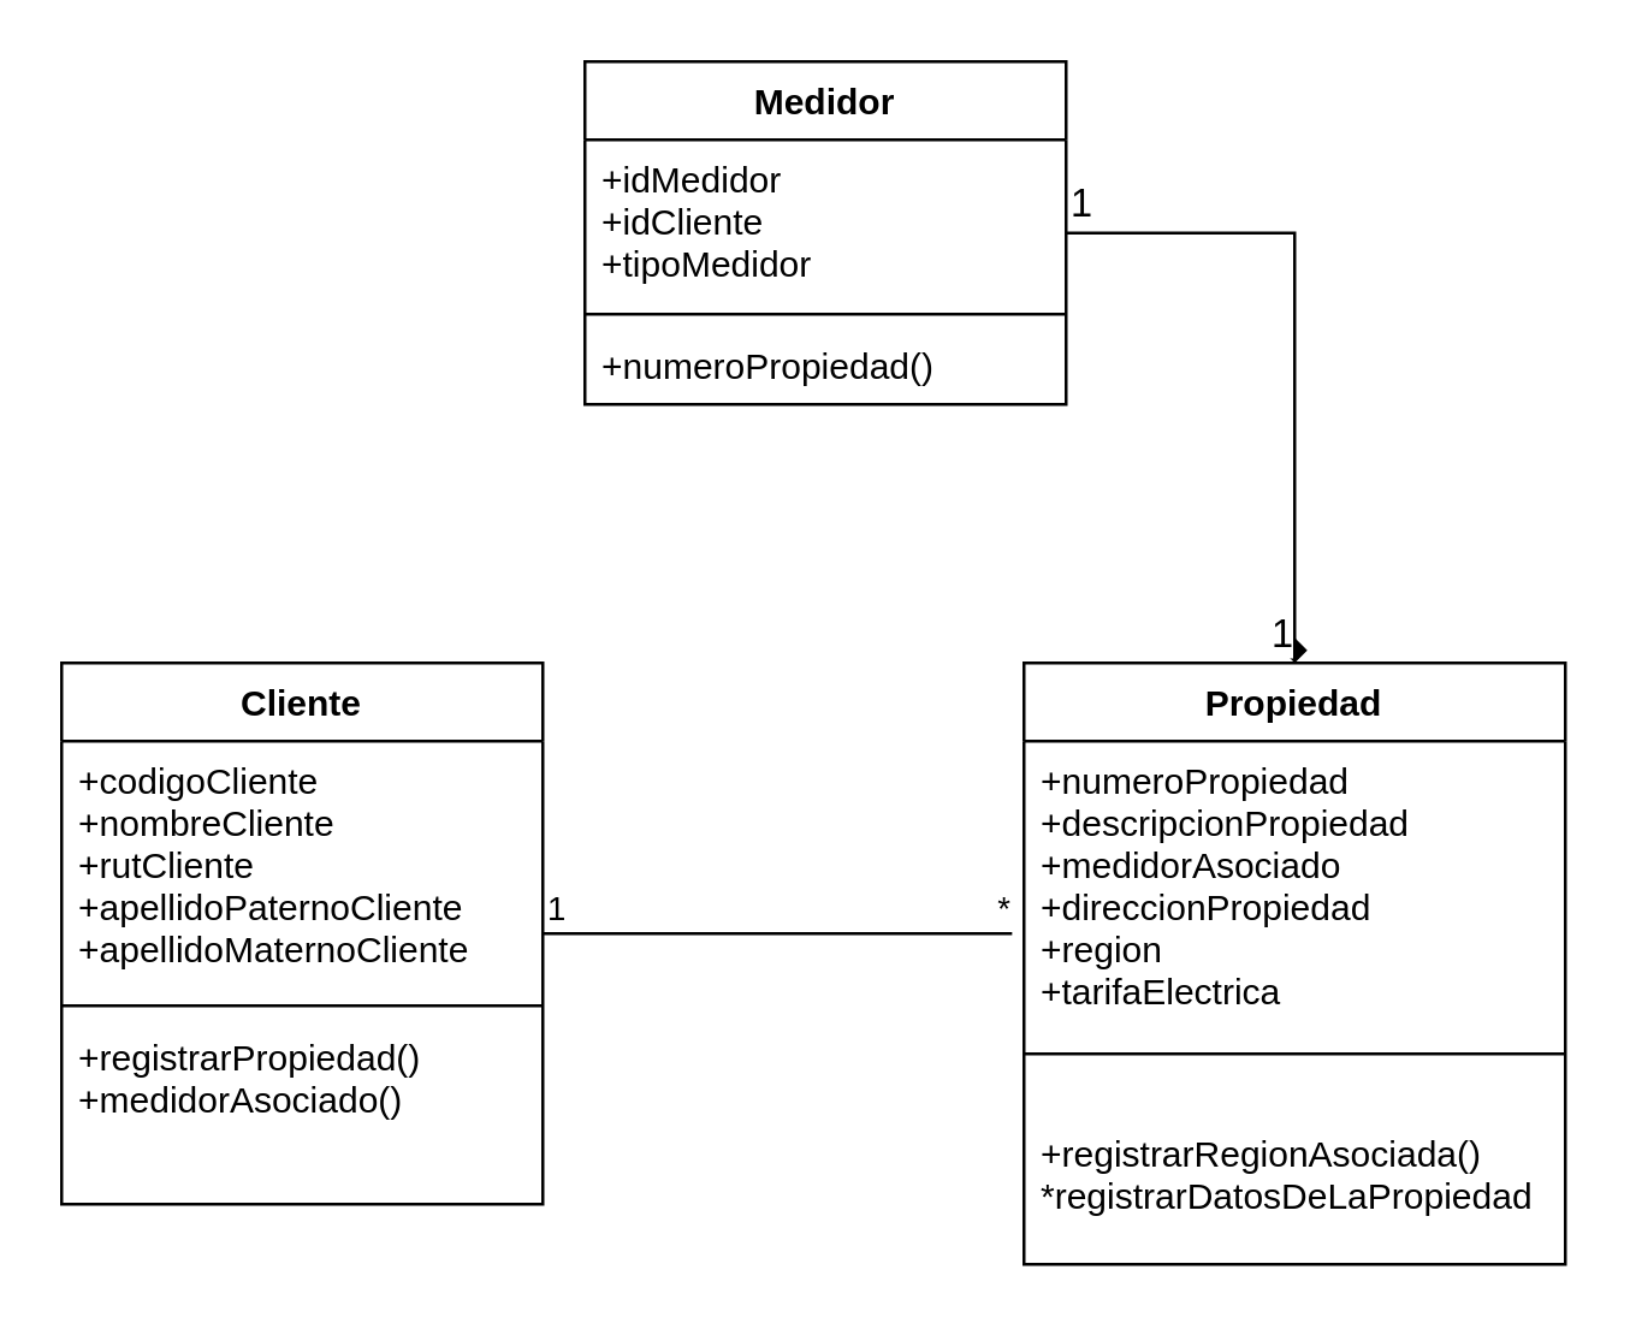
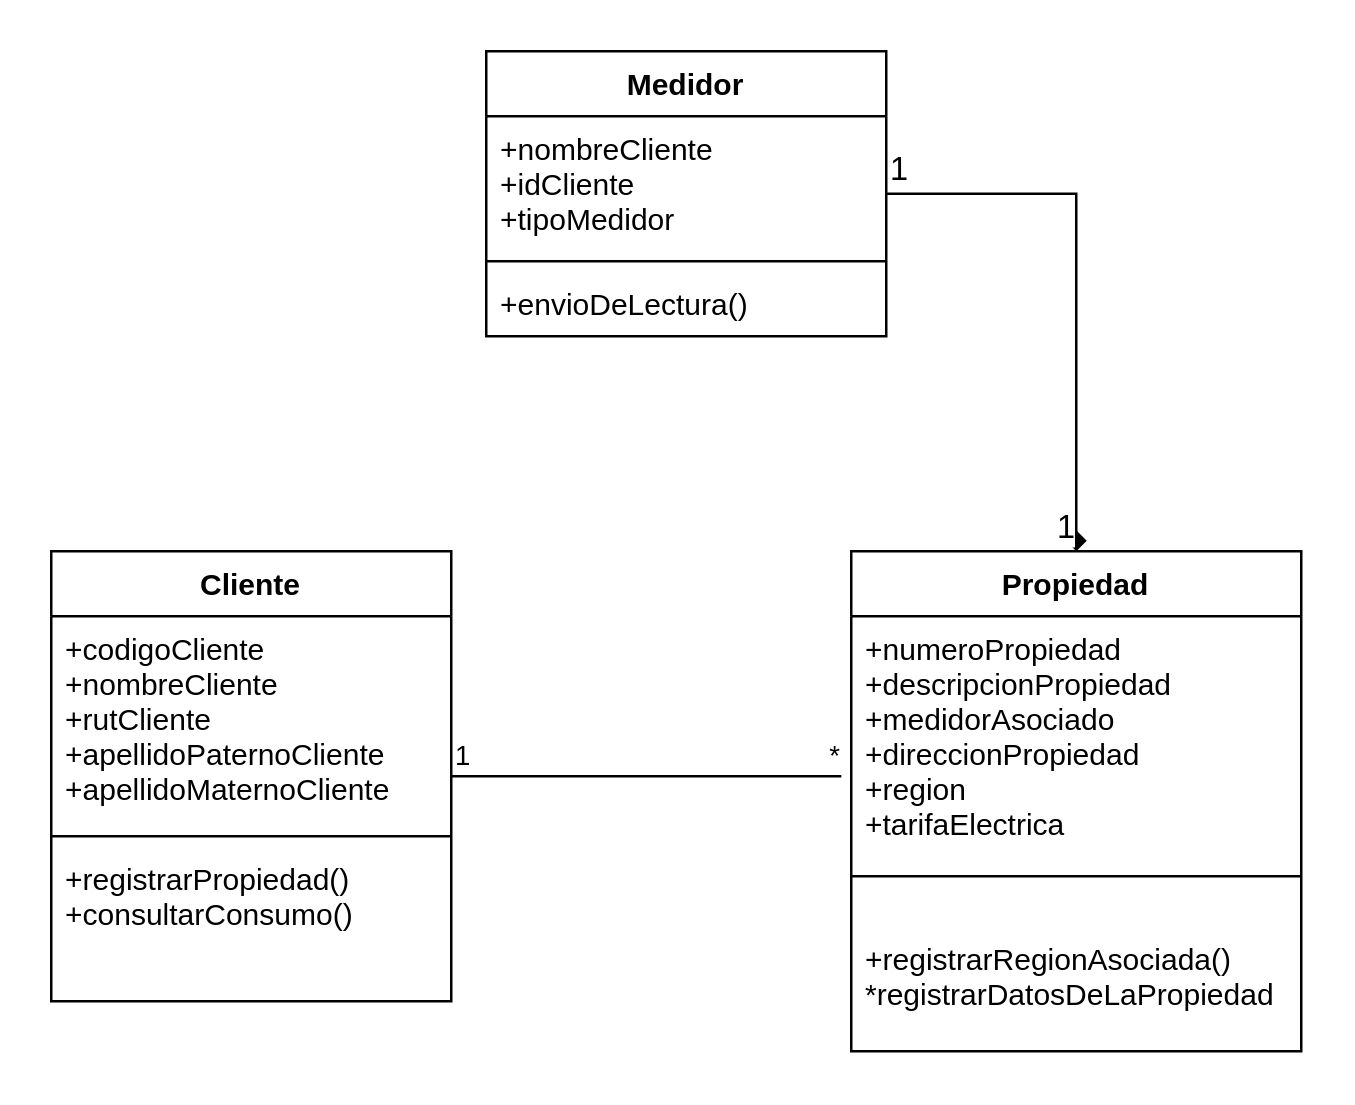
- <mxCell id="3" value="+idMedidor&#10;+idCliente&#10;+tipoMedidor" style="text;strokeColor=none;fillColor=none;align=left;verticalAlign=top;spacingLeft=4;spacingRight=4;overflow=hidden;rotatable=0;points=[[0,0.5],[1,0.5]];portConstraint=eastwest;" vertex="1" parent="2"><mxGeometry y="26" width="160" height="54" as="geometry" /></mxCell>
+ <mxCell id="3" value="+nombreCliente&#10;+idCliente&#10;+tipoMedidor" style="text;strokeColor=none;fillColor=none;align=left;verticalAlign=top;spacingLeft=4;spacingRight=4;overflow=hidden;rotatable=0;points=[[0,0.5],[1,0.5]];portConstraint=eastwest;" vertex="1" parent="2"><mxGeometry y="26" width="160" height="54" as="geometry" /></mxCell>
- <mxCell id="5" value="+numeroPropiedad()" style="text;strokeColor=none;fillColor=none;align=left;verticalAlign=top;spacingLeft=4;spacingRight=4;overflow=hidden;rotatable=0;points=[[0,0.5],[1,0.5]];portConstraint=eastwest;" vertex="1" parent="2"><mxGeometry y="88" width="160" height="26" as="geometry" /></mxCell>
+ <mxCell id="5" value="+envioDeLectura()" style="text;strokeColor=none;fillColor=none;align=left;verticalAlign=top;spacingLeft=4;spacingRight=4;overflow=hidden;rotatable=0;points=[[0,0.5],[1,0.5]];portConstraint=eastwest;" vertex="1" parent="2"><mxGeometry y="88" width="160" height="26" as="geometry" /></mxCell>
- <mxCell id="9" value="+registrarPropiedad()&#10;+medidorAsociado()&#10;" style="text;strokeColor=none;fillColor=none;align=left;verticalAlign=top;spacingLeft=4;spacingRight=4;overflow=hidden;rotatable=0;points=[[0,0.5],[1,0.5]];portConstraint=eastwest;" vertex="1" parent="6"><mxGeometry y="118" width="160" height="62" as="geometry" /></mxCell>
+ <mxCell id="9" value="+registrarPropiedad()&#10;+consultarConsumo()&#10;" style="text;strokeColor=none;fillColor=none;align=left;verticalAlign=top;spacingLeft=4;spacingRight=4;overflow=hidden;rotatable=0;points=[[0,0.5],[1,0.5]];portConstraint=eastwest;" vertex="1" parent="6"><mxGeometry y="118" width="160" height="62" as="geometry" /></mxCell>
